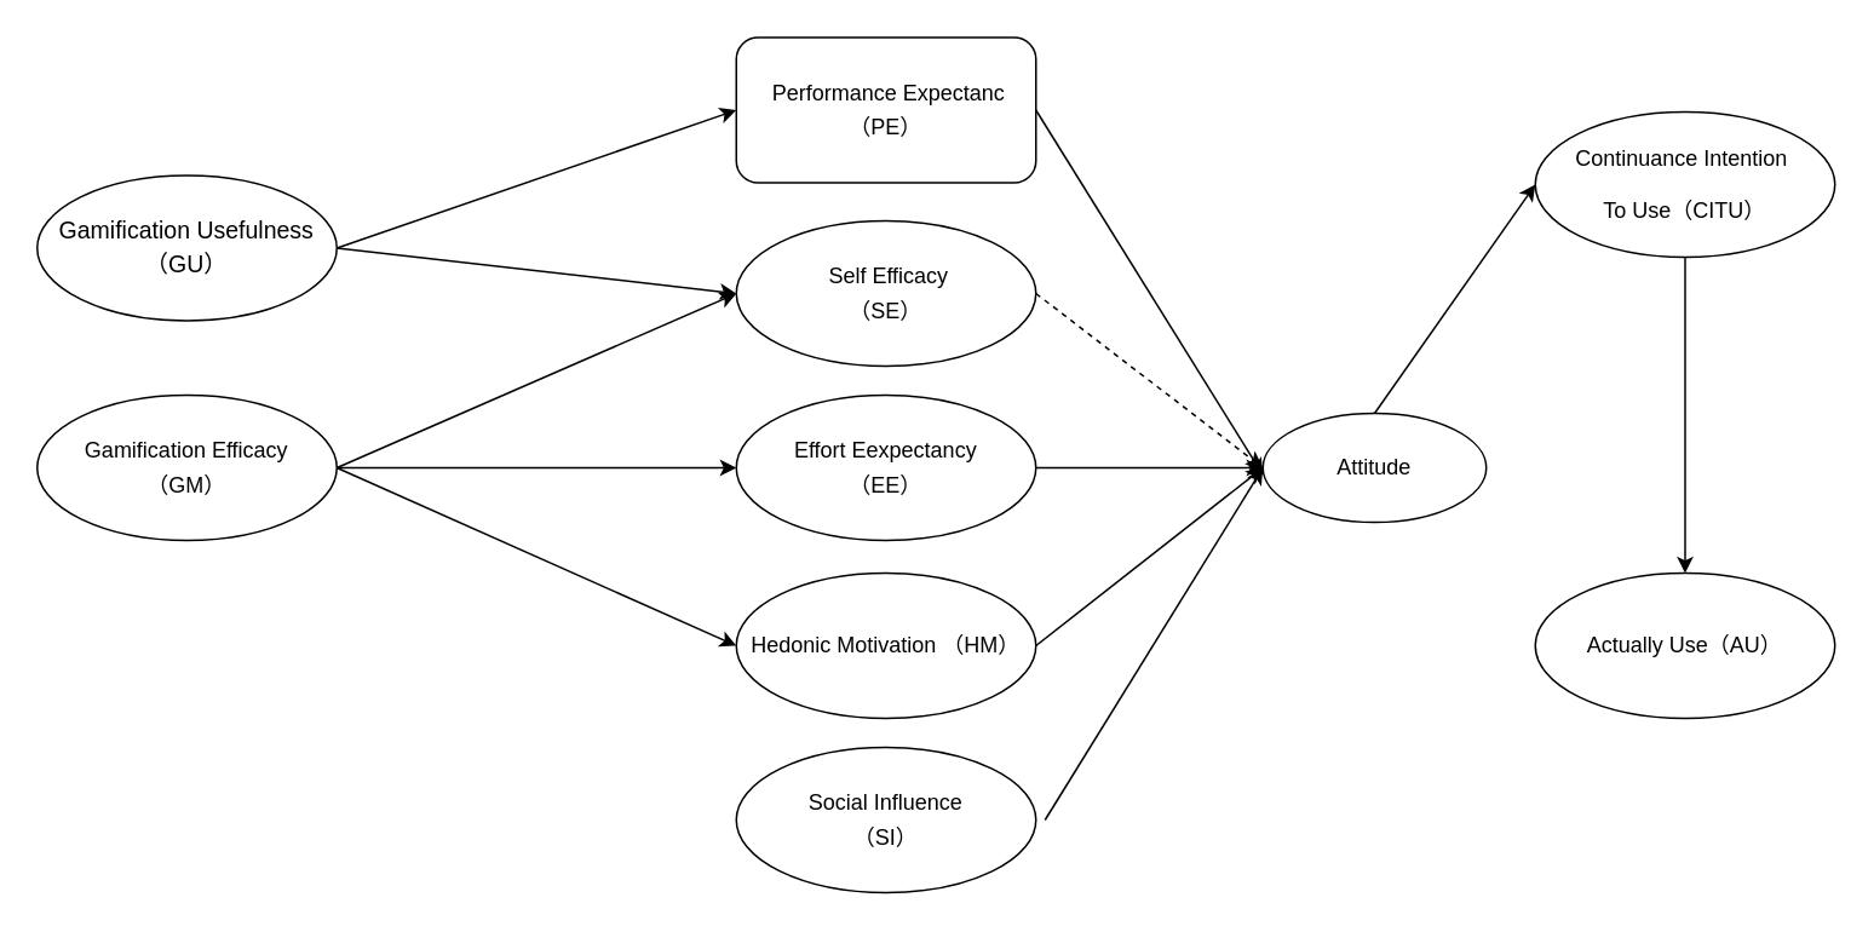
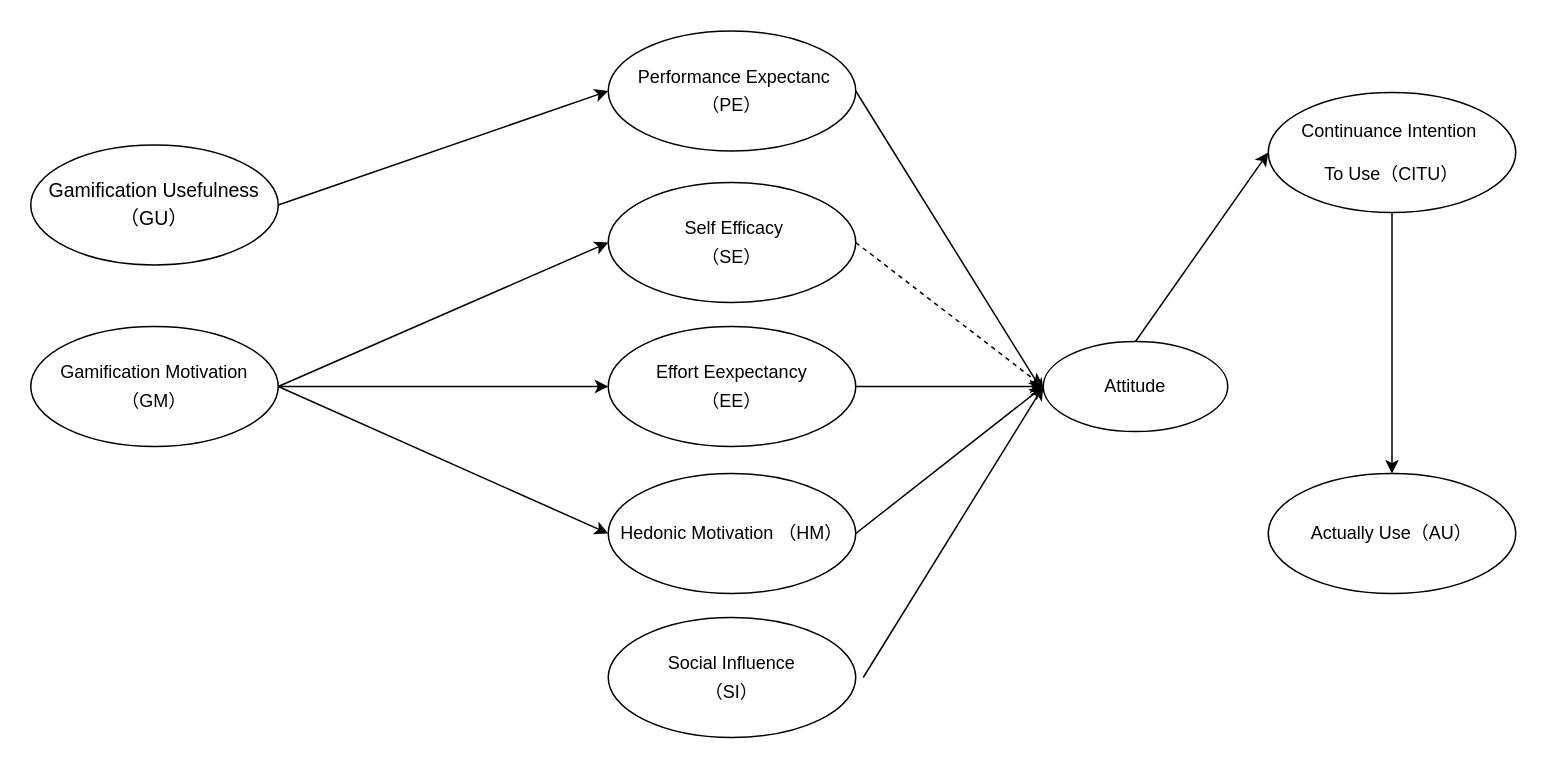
- <mxCell id="5" value="&lt;p style=&quot;line-height: 140%&quot;&gt;&lt;span style=&quot;font-size: 12px&quot;&gt;&amp;nbsp;Performance Expectanc（PE）&lt;/span&gt;&lt;br&gt;&lt;/p&gt;" style="whiteSpace=wrap;html=1;spacingBottom=0;fontSize=13;fontStyle=0;rounded=1;" vertex="1" parent="1"><mxGeometry x="405" y="20" width="165" height="80" as="geometry" /></mxCell>
+ <mxCell id="5" value="&lt;p style=&quot;line-height: 140%&quot;&gt;&lt;span style=&quot;font-size: 12px&quot;&gt;&amp;nbsp;Performance Expectanc（PE）&lt;/span&gt;&lt;br&gt;&lt;/p&gt;" style="ellipse;whiteSpace=wrap;html=1;spacingBottom=0;fontSize=13;fontStyle=0;" vertex="1" parent="1"><mxGeometry x="405" y="20" width="165" height="80" as="geometry" /></mxCell>
- <mxCell id="11" value="" style="endArrow=classic;html=1;fontSize=13;entryX=0;entryY=0.5;entryDx=0;entryDy=0;exitX=1;exitY=0.5;exitDx=0;exitDy=0;" edge="1" parent="1" source="2" target="6"><mxGeometry width="50" height="50" relative="1" as="geometry"><mxPoint x="235" y="311" as="sourcePoint" /><mxPoint x="285" y="261" as="targetPoint" /></mxGeometry></mxCell>
- <mxCell id="3" value="&lt;p style=&quot;line-height: 140%&quot;&gt;&lt;span style=&quot;font-size: 12px&quot;&gt;Gamification Efficacy&lt;/span&gt;&lt;br style=&quot;font-size: 12px&quot;&gt;&lt;span style=&quot;font-size: 12px&quot;&gt;（GM）&lt;/span&gt;&lt;br&gt;&lt;/p&gt;" style="ellipse;whiteSpace=wrap;html=1;spacingBottom=0;fontSize=13;fontStyle=0;" vertex="1" parent="1"><mxGeometry x="20" y="217" width="165" height="80" as="geometry" /></mxCell>
+ <mxCell id="3" value="&lt;p style=&quot;line-height: 140%&quot;&gt;&lt;span style=&quot;font-size: 12px&quot;&gt;Gamification Motivation&lt;/span&gt;&lt;br style=&quot;font-size: 12px&quot;&gt;&lt;span style=&quot;font-size: 12px&quot;&gt;（GM）&lt;/span&gt;&lt;br&gt;&lt;/p&gt;" style="ellipse;whiteSpace=wrap;html=1;spacingBottom=0;fontSize=13;fontStyle=0;" vertex="1" parent="1"><mxGeometry x="20" y="217" width="165" height="80" as="geometry" /></mxCell>
